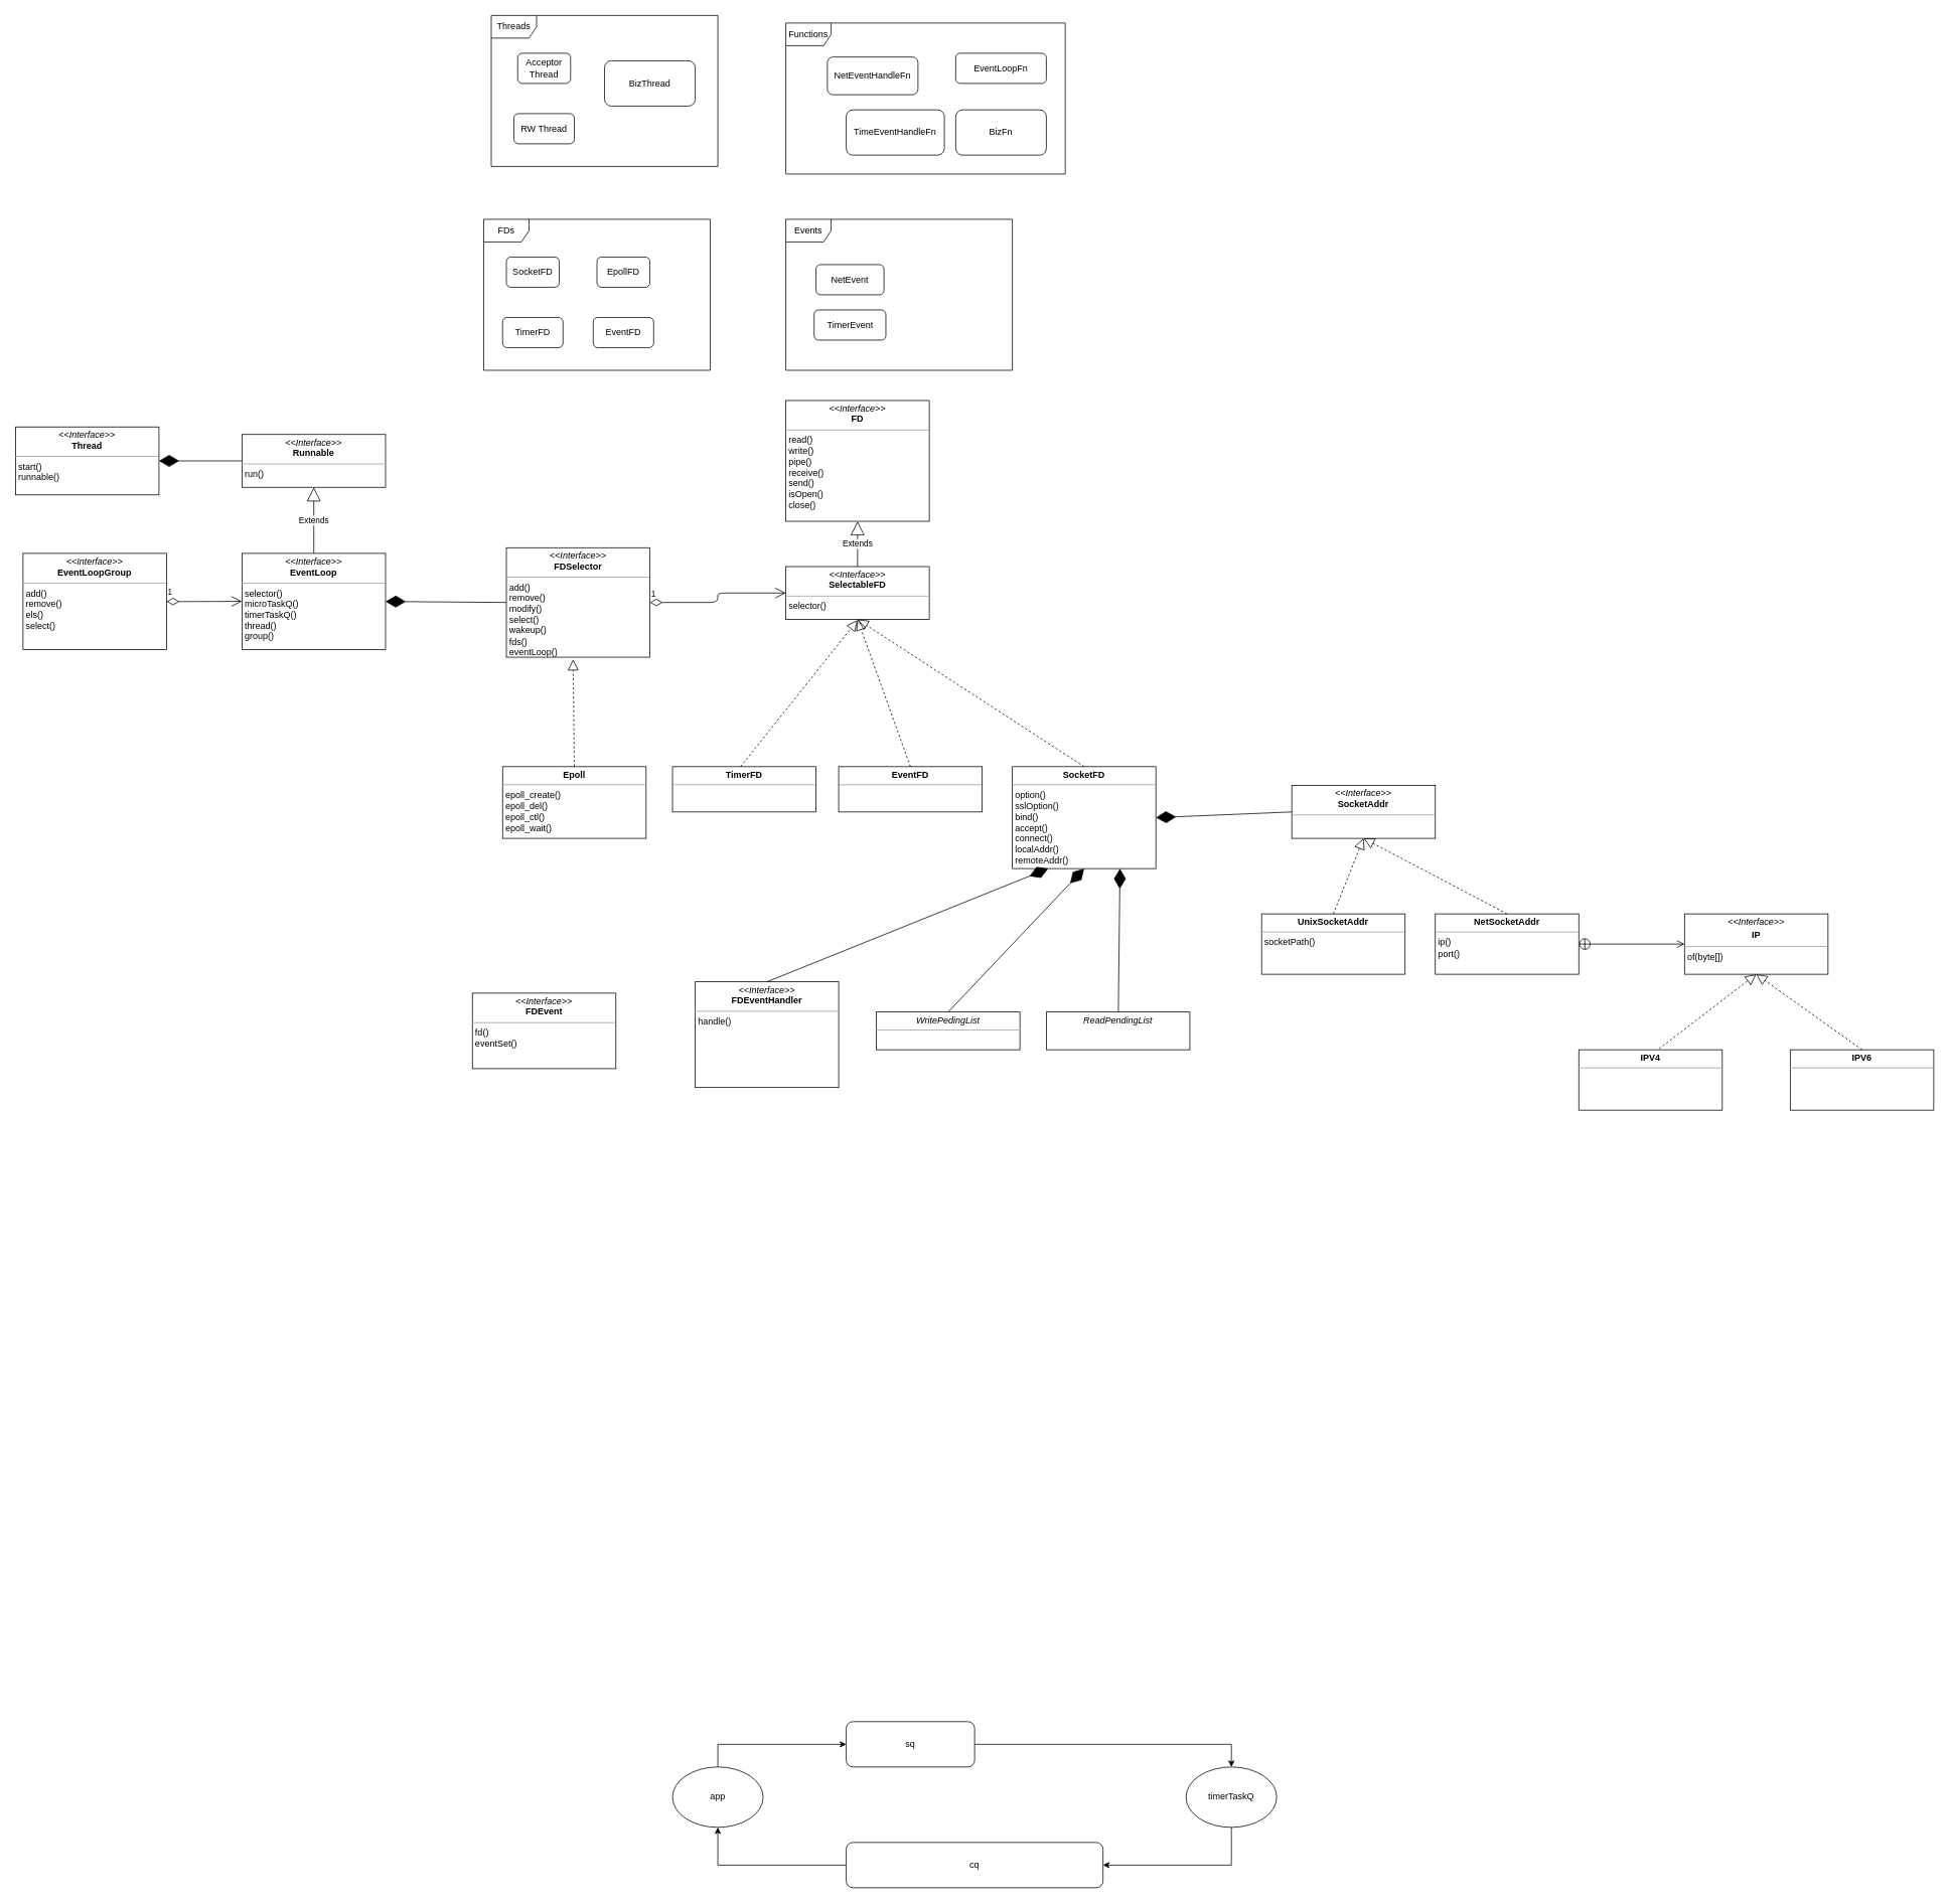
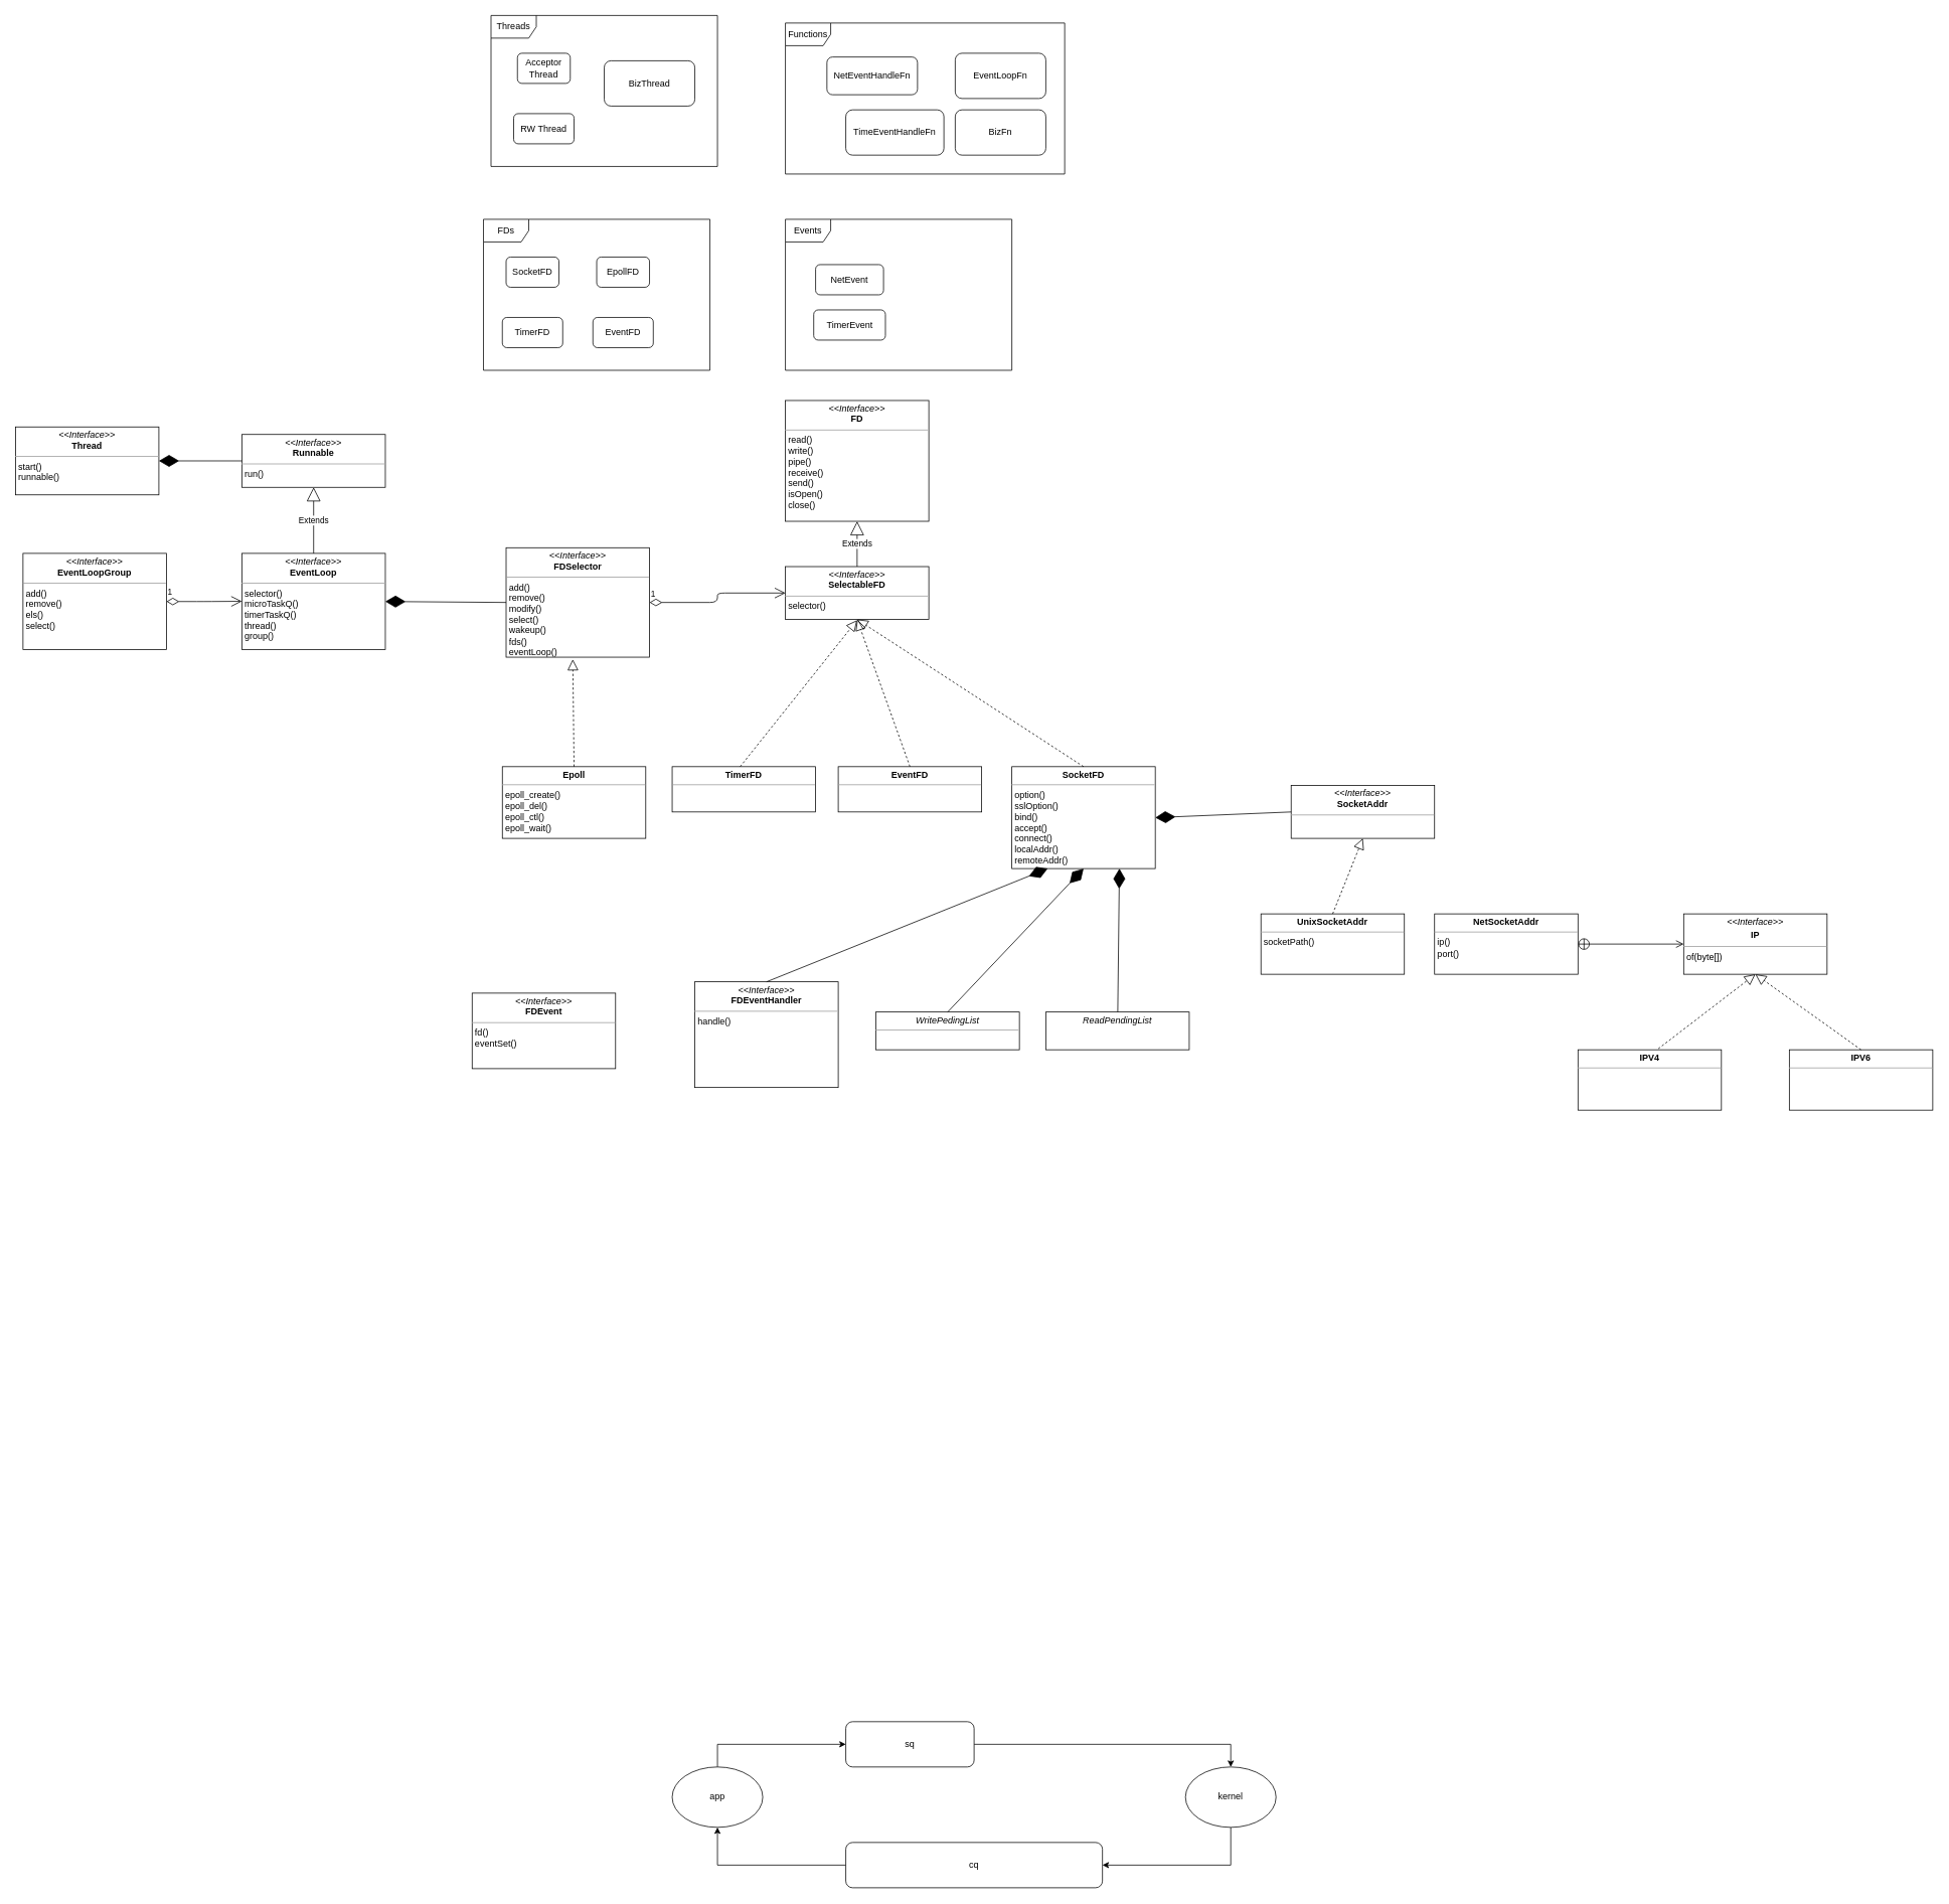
- <mxCell id="13" value="EventLoopFn" style="rounded=1;whiteSpace=wrap;html=1;" parent="1" vertex="1"><mxGeometry x="1265" y="70" width="120" height="40" as="geometry" /></mxCell>
+ <mxCell id="13" value="EventLoopFn" style="rounded=1;whiteSpace=wrap;html=1;" parent="1" vertex="1"><mxGeometry x="1265" y="70" width="120" height="60" as="geometry" /></mxCell>
- <mxCell id="47" value="" style="endArrow=block;dashed=1;endFill=0;endSize=12;html=1;exitX=0.5;exitY=0;exitDx=0;exitDy=0;entryX=0.5;entryY=1;entryDx=0;entryDy=0;" parent="1" source="39" target="37" edge="1"><mxGeometry width="160" relative="1" as="geometry"><mxPoint x="1775" y="1220" as="sourcePoint" /><mxPoint x="1815" y="1120" as="targetPoint" /></mxGeometry></mxCell>
- <mxCell id="66" value="timerTaskQ" style="ellipse;whiteSpace=wrap;html=1;" vertex="1" parent="1"><mxGeometry x="1570" y="2340" width="120" height="80" as="geometry" /></mxCell>
+ <mxCell id="66" value="kernel" style="ellipse;whiteSpace=wrap;html=1;" vertex="1" parent="1"><mxGeometry x="1570" y="2340" width="120" height="80" as="geometry" /></mxCell>
